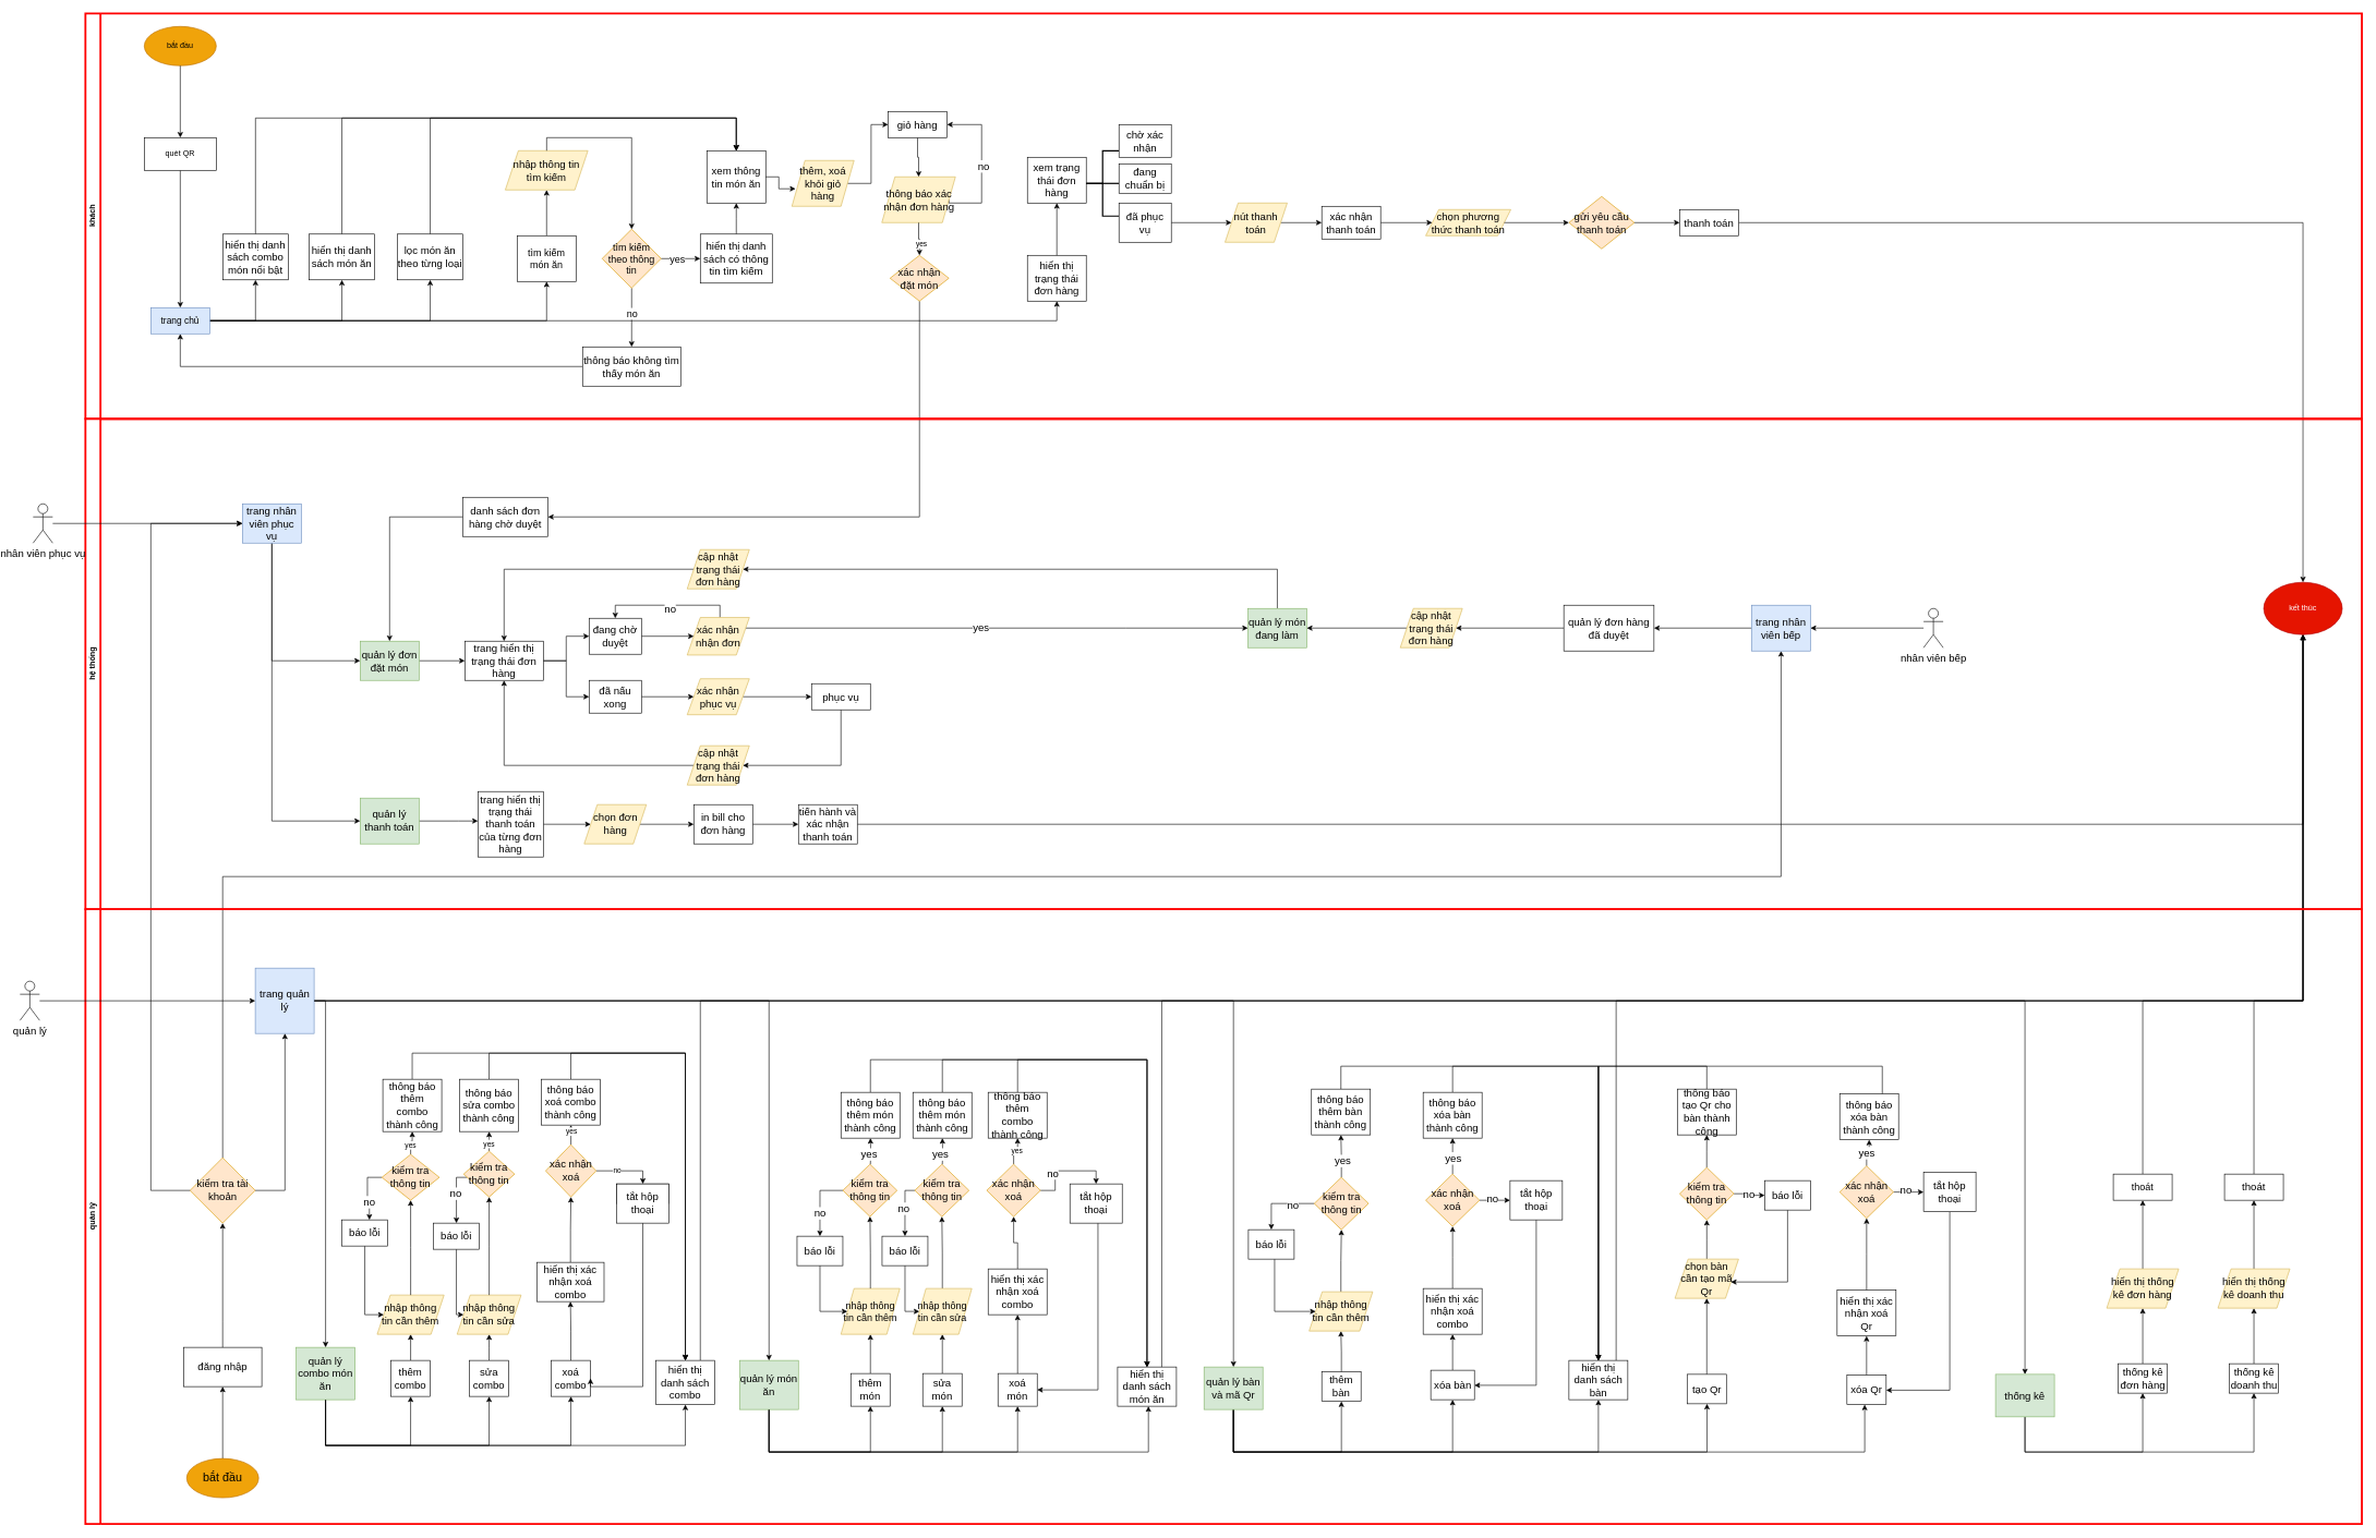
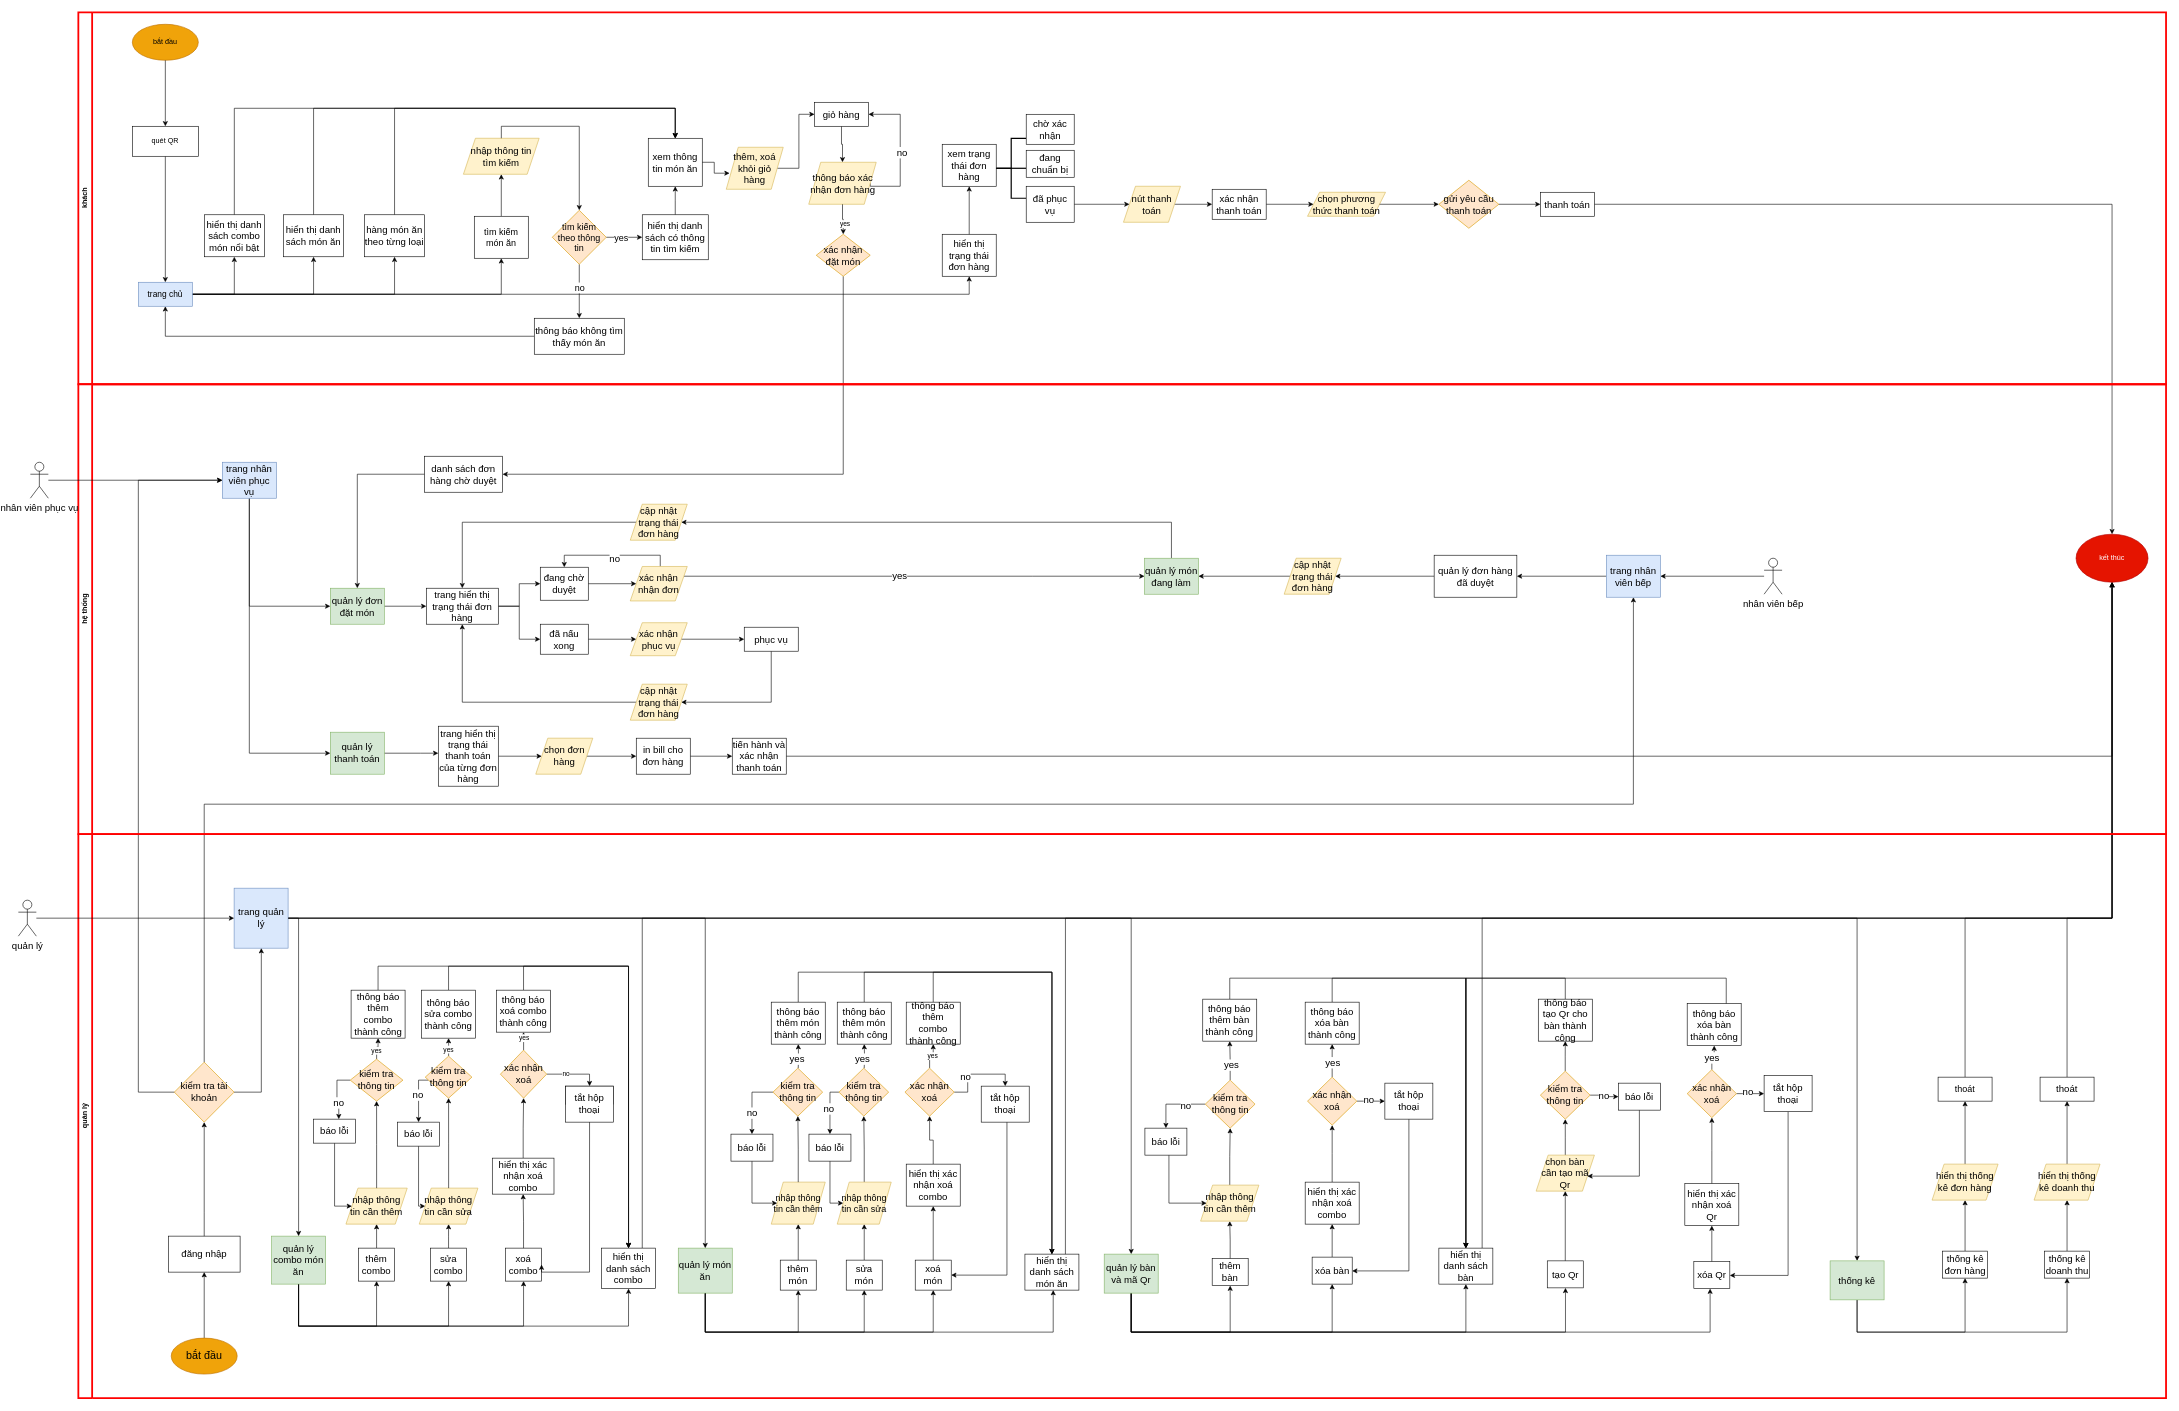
- <mxCell id="274" value="lọc món ăn theo từng loại" style="rounded=0;whiteSpace=wrap;html=1;fontSize=16;" parent="1" vertex="1"><mxGeometry x="597.14" y="357.5" width="100" height="70" as="geometry" /></mxCell>
+ <mxCell id="274" value="hàng món ăn theo từng loại" style="rounded=0;whiteSpace=wrap;html=1;fontSize=16;" parent="1" vertex="1"><mxGeometry x="597.14" y="357.5" width="100" height="70" as="geometry" /></mxCell>
